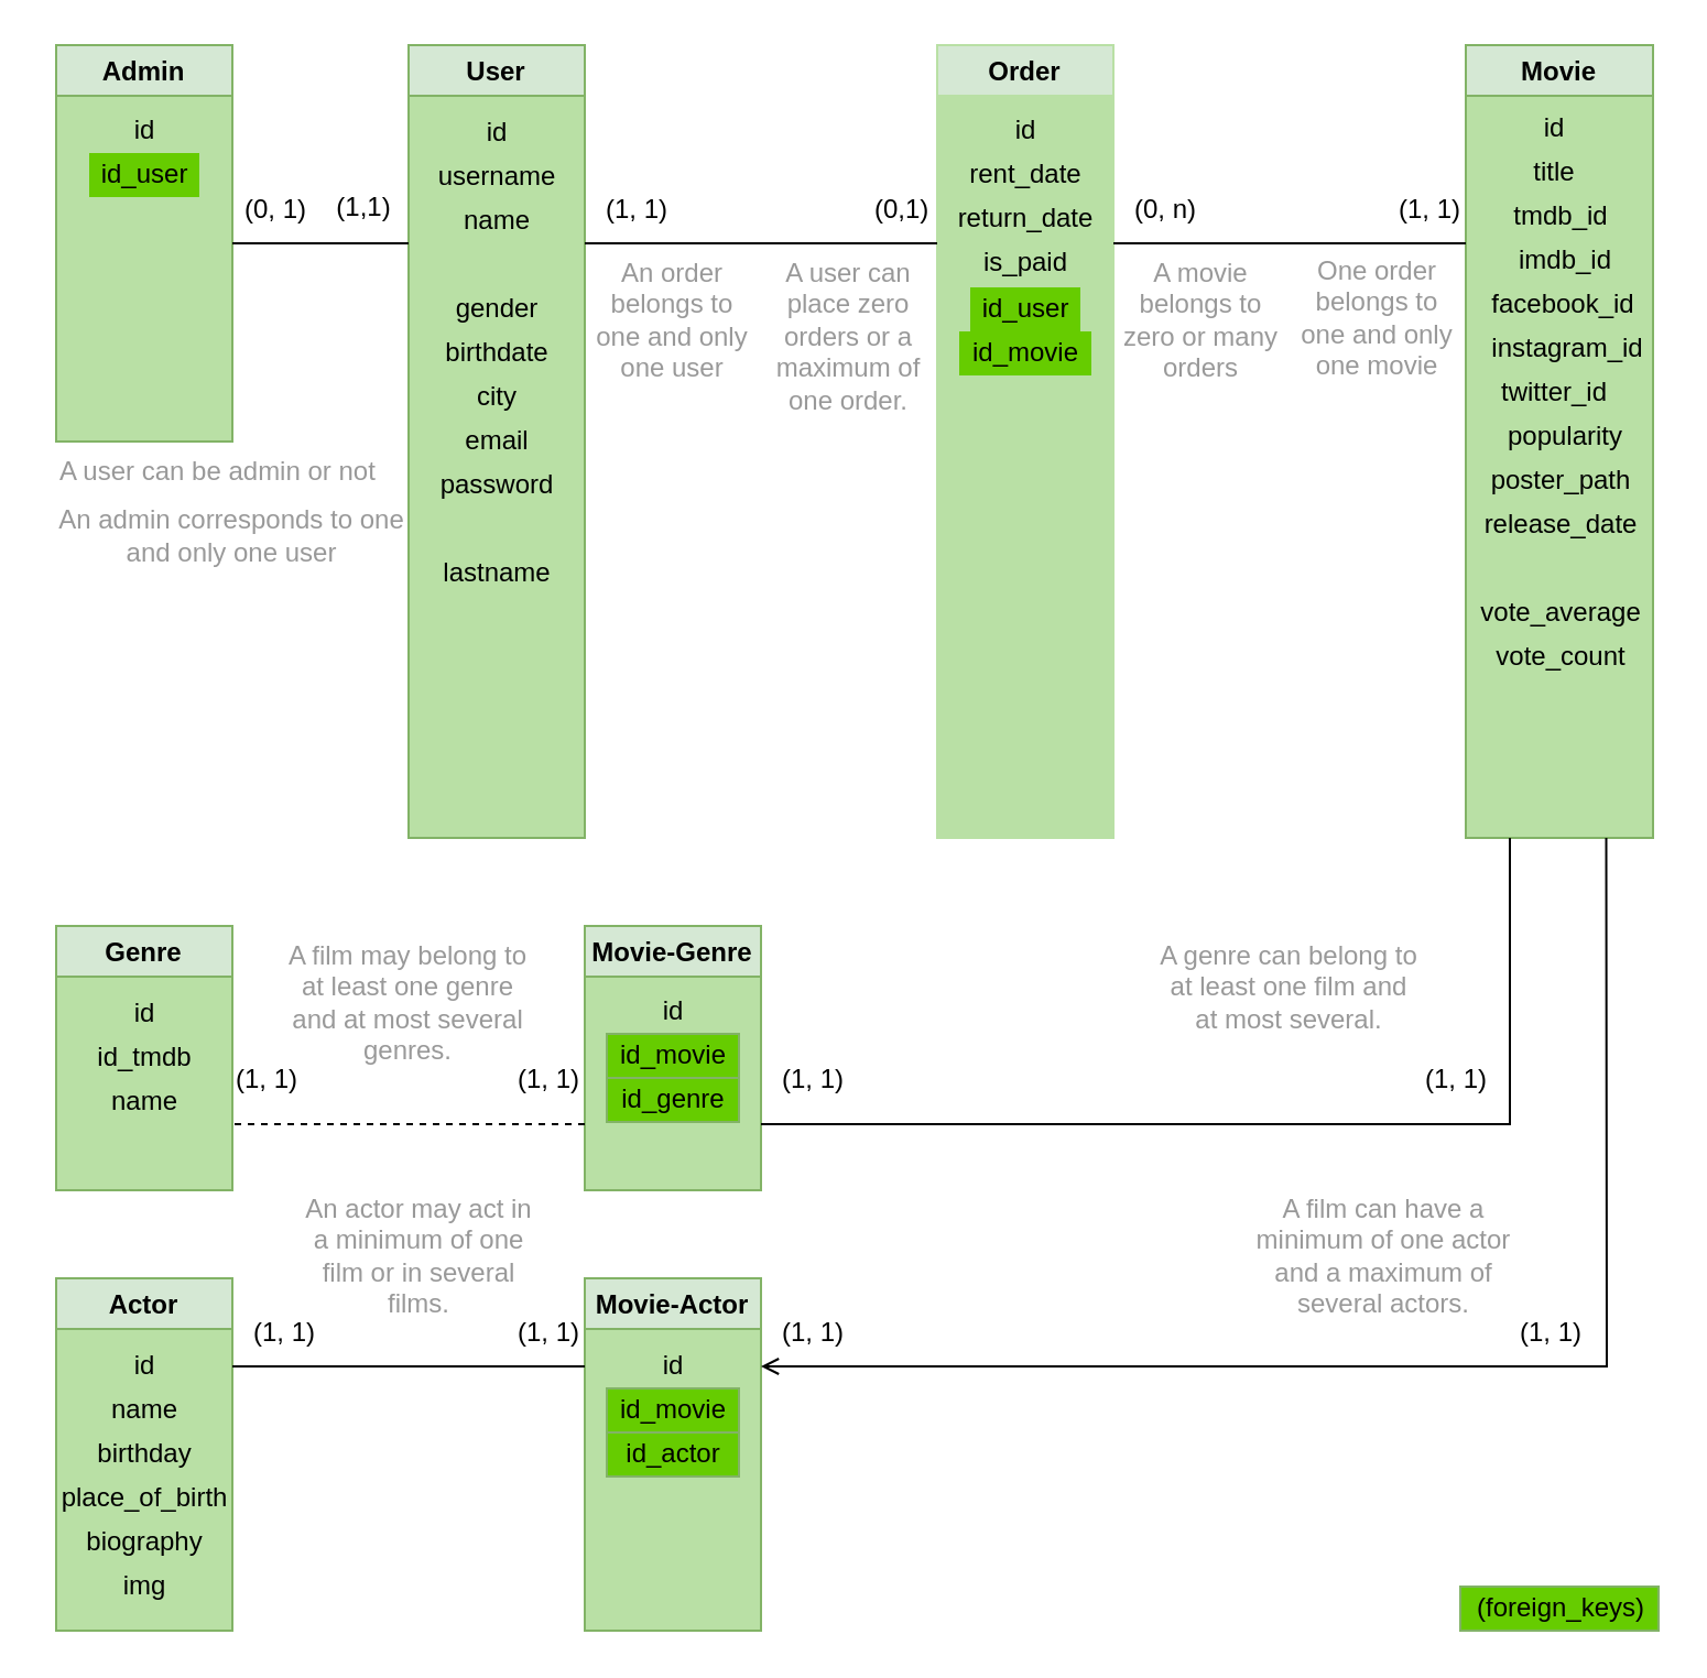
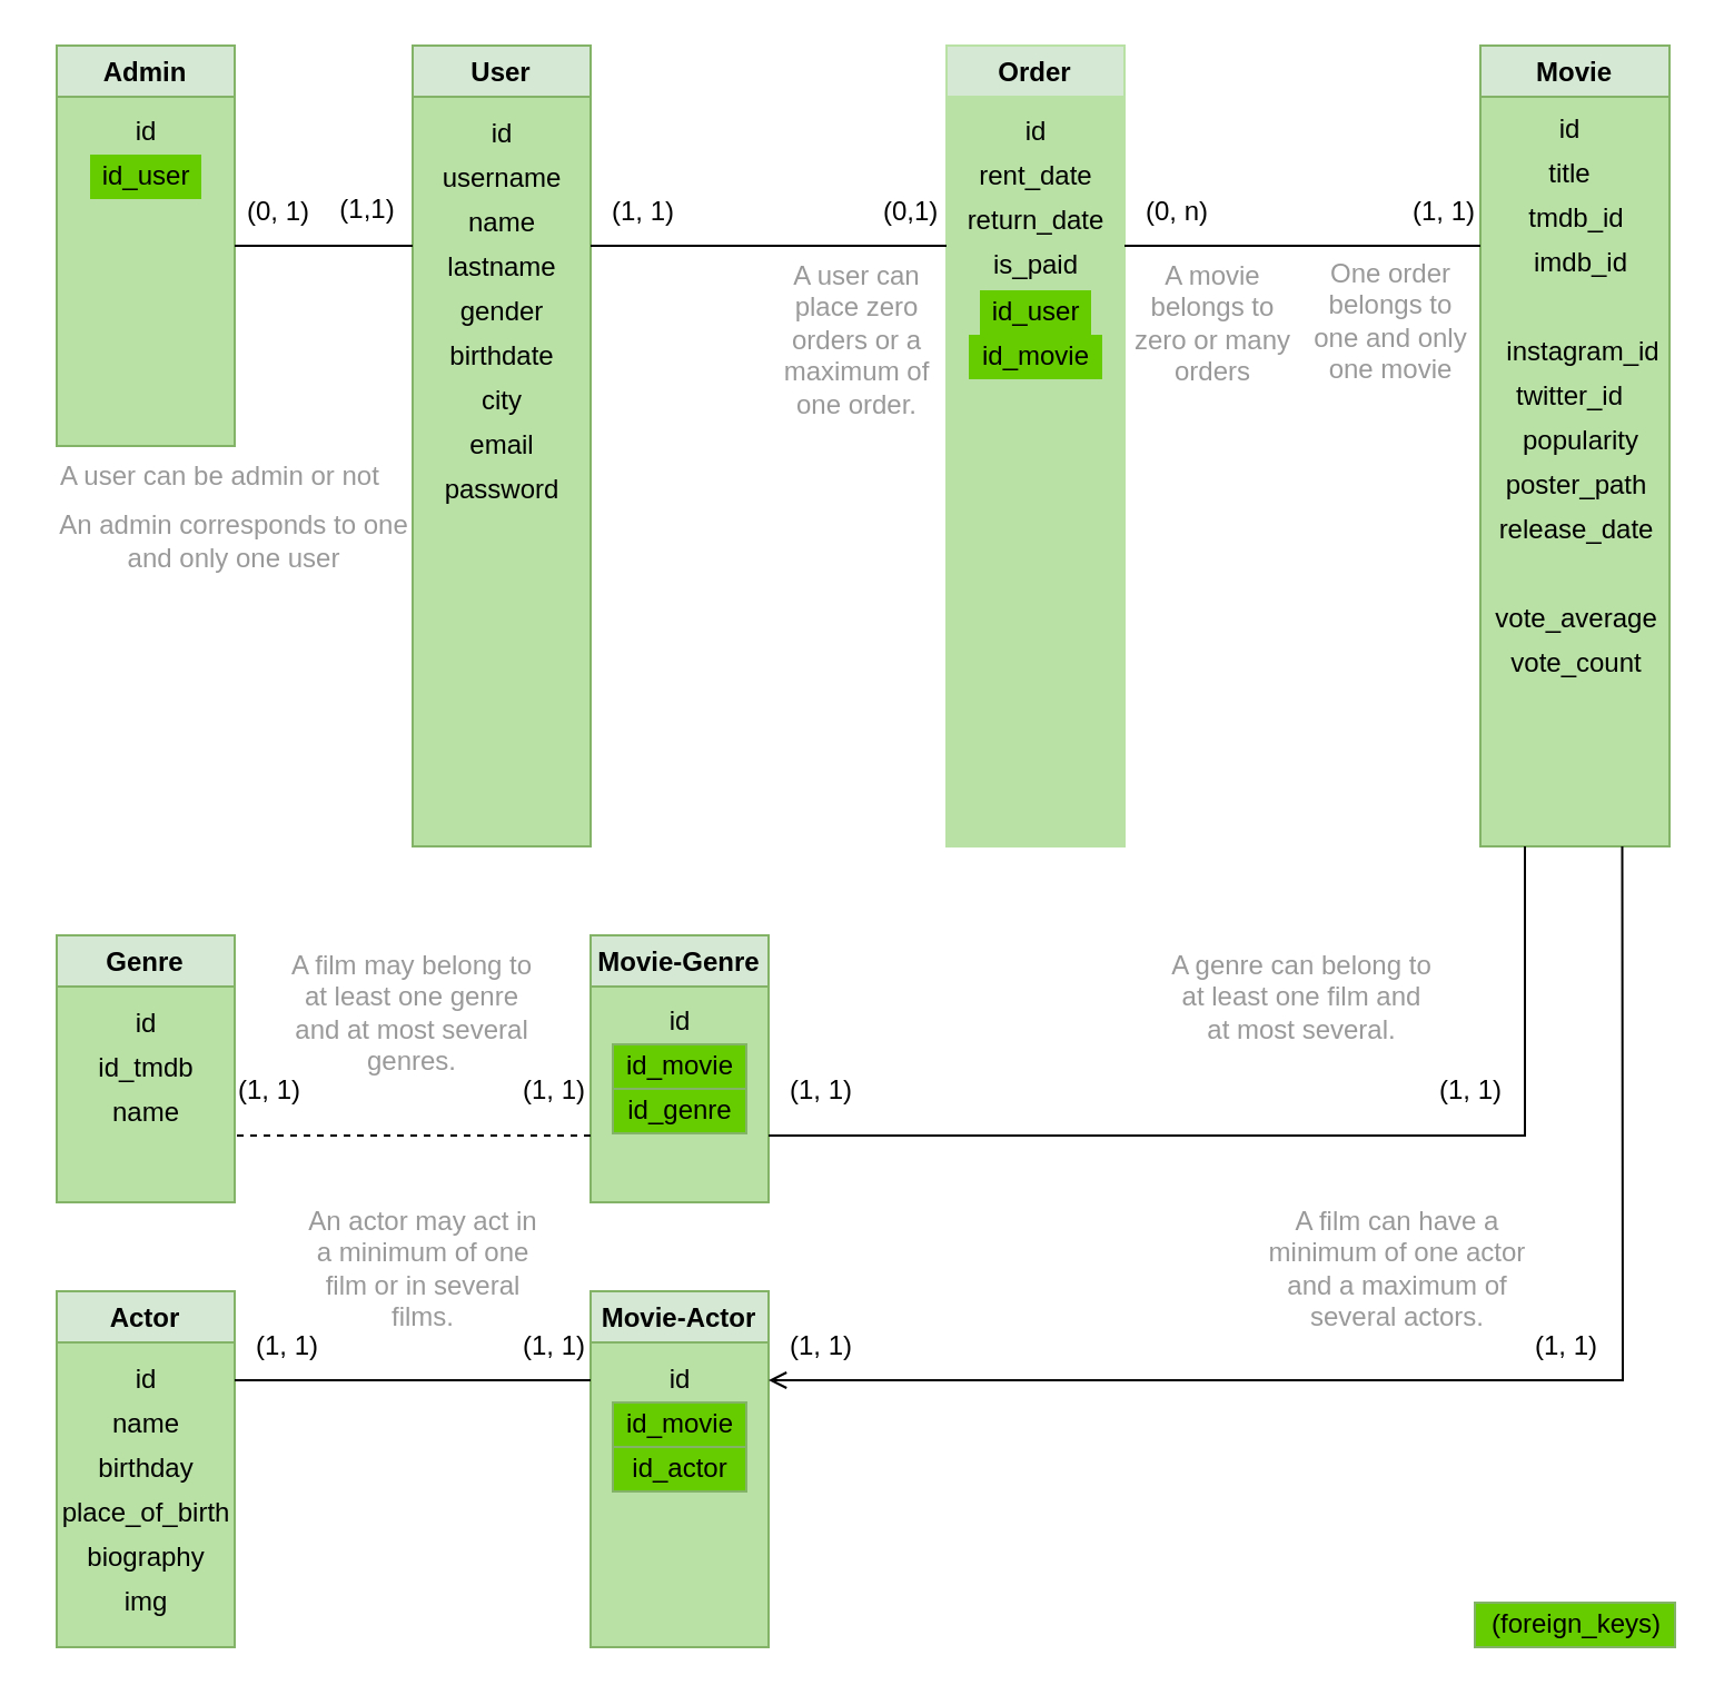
- <mxCell id="33" value="facebook_id" style="text;html=1;align=center;verticalAlign=middle;resizable=0;points=[];autosize=1;strokeColor=none;fillColor=none;" parent="24" vertex="1"><mxGeometry x="3.75" y="108" width="80" height="20" as="geometry" /></mxCell>
- <mxCell id="65" value="An order belongs to one and only one user" style="text;html=1;strokeColor=none;fillColor=none;align=center;verticalAlign=top;whiteSpace=wrap;rounded=0;fontColor=#999999;" parent="1" vertex="1"><mxGeometry x="265" y="110" width="80" height="110" as="geometry" /></mxCell>
- <mxCell id="3" value="lastname" style="text;html=1;align=center;verticalAlign=middle;resizable=0;points=[];autosize=1;strokeColor=none;fillColor=none;" parent="2" vertex="1"><mxGeometry x="10" y="230" width="60" height="20" as="geometry" /></mxCell>
+ <mxCell id="3" value="lastname" style="text;html=1;align=center;verticalAlign=middle;resizable=0;points=[];autosize=1;strokeColor=none;fillColor=none;" parent="2" vertex="1"><mxGeometry x="10" y="90" width="60" height="20" as="geometry" /></mxCell>
